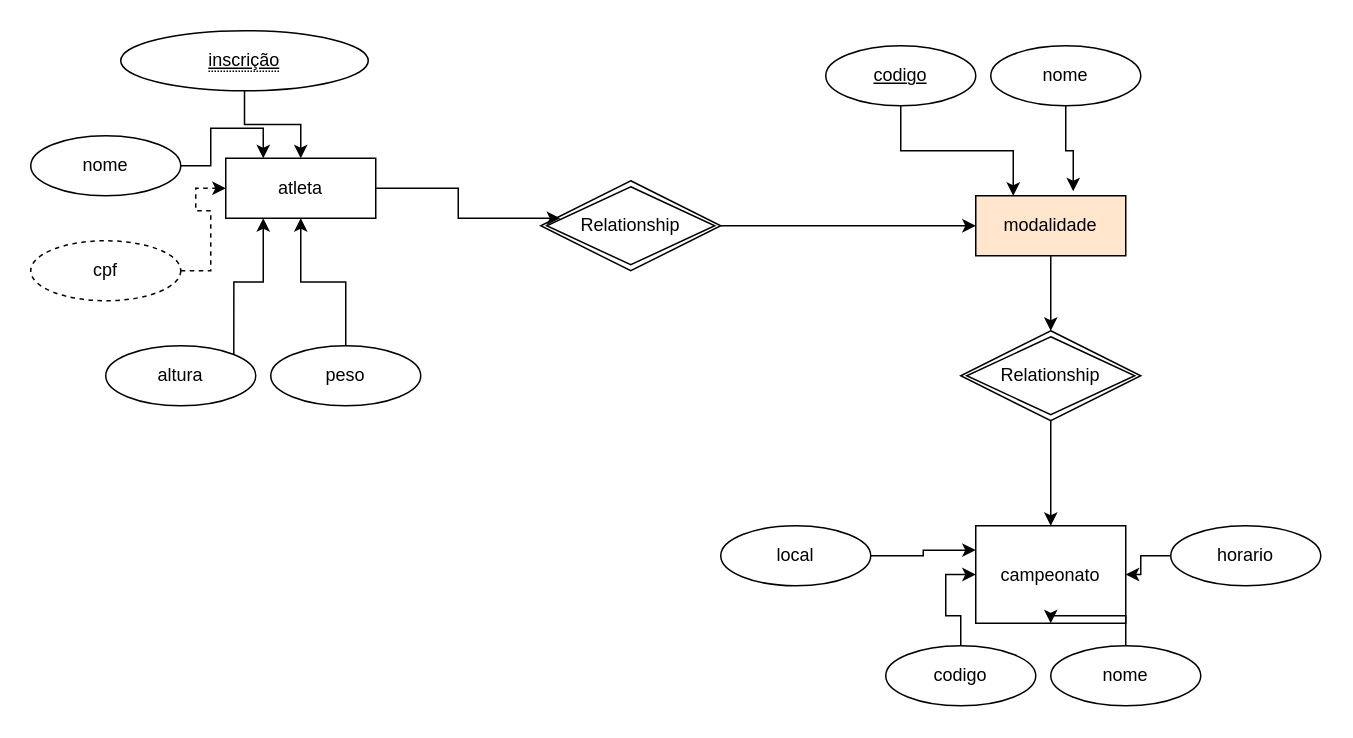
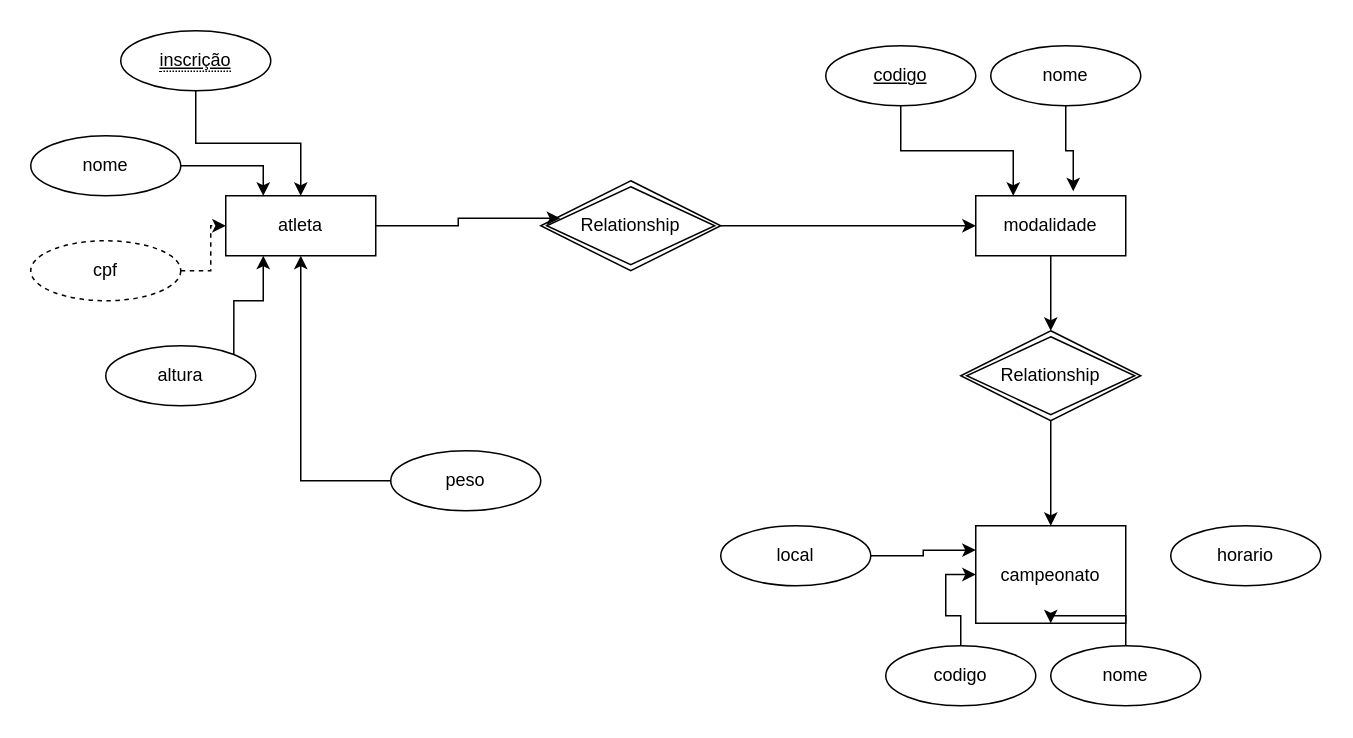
- <mxCell id="7" value="&lt;span style=&quot;border-bottom: 1px dotted&quot;&gt;&lt;u&gt;inscrição&lt;/u&gt;&lt;/span&gt;" style="ellipse;whiteSpace=wrap;html=1;align=center;" vertex="1" parent="1"><mxGeometry x="80" y="20" width="165" height="40" as="geometry" /></mxCell>
+ <mxCell id="7" value="&lt;span style=&quot;border-bottom: 1px dotted&quot;&gt;&lt;u&gt;inscrição&lt;/u&gt;&lt;/span&gt;" style="ellipse;whiteSpace=wrap;html=1;align=center;" vertex="1" parent="1"><mxGeometry x="80" y="20" width="100" height="40" as="geometry" /></mxCell>
- <mxCell id="5" value="atleta" style="whiteSpace=wrap;html=1;align=center;" vertex="1" parent="1"><mxGeometry x="150" y="105" width="100" height="40" as="geometry" /></mxCell>
+ <mxCell id="5" value="atleta" style="whiteSpace=wrap;html=1;align=center;" vertex="1" parent="1"><mxGeometry x="150" y="130" width="100" height="40" as="geometry" /></mxCell>
- <mxCell id="4" value="modalidade" style="whiteSpace=wrap;html=1;align=center;fillColor=#ffe6cc;" vertex="1" parent="1"><mxGeometry x="650" y="130" width="100" height="40" as="geometry" /></mxCell>
+ <mxCell id="4" value="modalidade" style="whiteSpace=wrap;html=1;align=center;" vertex="1" parent="1"><mxGeometry x="650" y="130" width="100" height="40" as="geometry" /></mxCell>
- <mxCell id="15" value="peso" style="ellipse;whiteSpace=wrap;html=1;align=center;" vertex="1" parent="1"><mxGeometry x="180" y="230" width="100" height="40" as="geometry" /></mxCell>
+ <mxCell id="15" value="peso" style="ellipse;whiteSpace=wrap;html=1;align=center;" vertex="1" parent="1"><mxGeometry x="260" y="300" width="100" height="40" as="geometry" /></mxCell>
- <mxCell id="31" style="edgeStyle=orthogonalEdgeStyle;rounded=0;orthogonalLoop=1;jettySize=auto;html=1;" edge="1" parent="1" source="32" target="2"><mxGeometry relative="1" as="geometry" /></mxCell>
